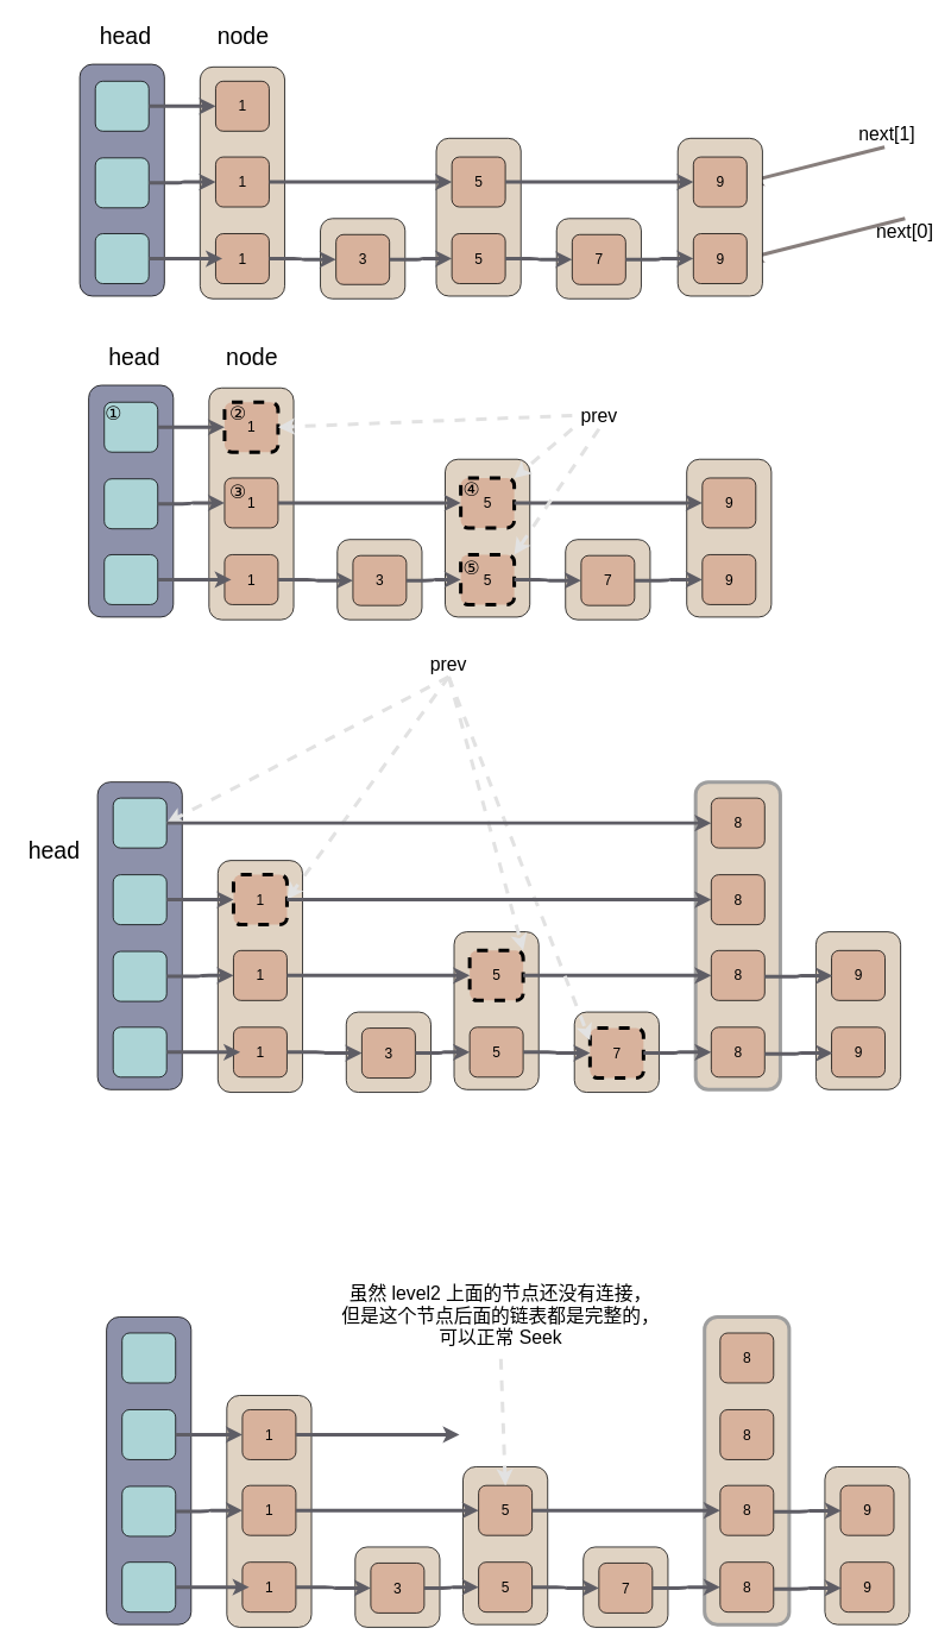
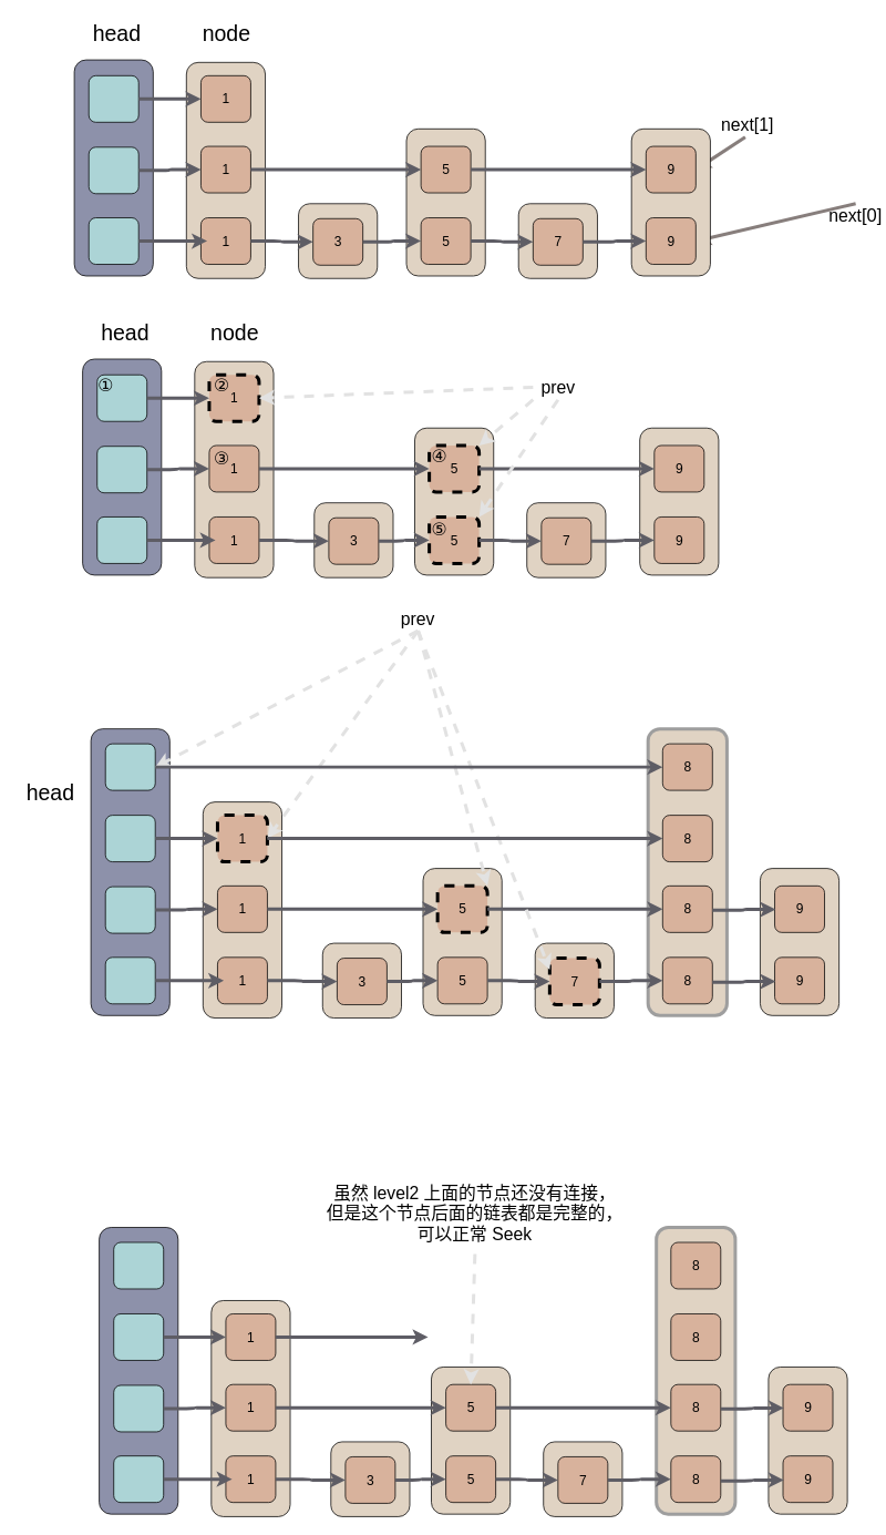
- <mxCell id="35" value="&lt;font style=&quot;font-size: 21px;&quot;&gt;&amp;nbsp;next[1]&lt;/font&gt;" style="text;html=1;strokeColor=none;fillColor=none;align=center;verticalAlign=middle;whiteSpace=wrap;rounded=0;fontSize=18;fontColor=#000000;" vertex="1" parent="1"><mxGeometry x="962" y="134" width="60" height="30" as="geometry" /></mxCell>
+ <mxCell id="35" value="&lt;font style=&quot;font-size: 21px;&quot;&gt;&amp;nbsp;next[1]&lt;/font&gt;" style="text;html=1;strokeColor=none;fillColor=none;align=center;verticalAlign=middle;whiteSpace=wrap;rounded=0;fontSize=18;fontColor=#000000;" vertex="1" parent="1"><mxGeometry x="867" y="134" width="60" height="30" as="geometry" /></mxCell>
- <mxCell id="36" value="&lt;font style=&quot;font-size: 21px;&quot;&gt;next&lt;/font&gt;&lt;font style=&quot;font-size: 22px;&quot;&gt;[0]&lt;/font&gt;" style="text;html=1;strokeColor=none;fillColor=none;align=center;verticalAlign=middle;whiteSpace=wrap;rounded=0;fontSize=18;fontColor=#000000;" vertex="1" parent="1"><mxGeometry x="985" y="244" width="60" height="30" as="geometry" /></mxCell>
+ <mxCell id="36" value="&lt;font style=&quot;font-size: 21px;&quot;&gt;next&lt;/font&gt;&lt;font style=&quot;font-size: 22px;&quot;&gt;[0]&lt;/font&gt;" style="text;html=1;strokeColor=none;fillColor=none;align=center;verticalAlign=middle;whiteSpace=wrap;rounded=0;fontSize=18;fontColor=#000000;" vertex="1" parent="1"><mxGeometry x="1000" y="244" width="60" height="30" as="geometry" /></mxCell>
- <mxCell id="168" value="虽然 level2 上面的节点还没有连接，&lt;br&gt;但是这个节点后面的链表都是完整的，&lt;br&gt;可以正常 Seek" style="text;html=1;strokeColor=none;fillColor=none;align=center;verticalAlign=middle;whiteSpace=wrap;rounded=0;strokeWidth=1;fontSize=21;fontColor=#000000;" vertex="1" parent="1"><mxGeometry x="368" y="1424" width="387" height="99" as="geometry" /></mxCell>
+ <mxCell id="168" value="虽然 level2 上面的节点还没有连接，&lt;br&gt;但是这个节点后面的链表都是完整的，&lt;br&gt;可以正常 Seek" style="text;html=1;strokeColor=none;fillColor=none;align=center;verticalAlign=middle;whiteSpace=wrap;rounded=0;strokeWidth=1;fontSize=21;fontColor=#000000;" vertex="1" parent="1"><mxGeometry x="378" y="1409" width="387" height="99" as="geometry" /></mxCell>
